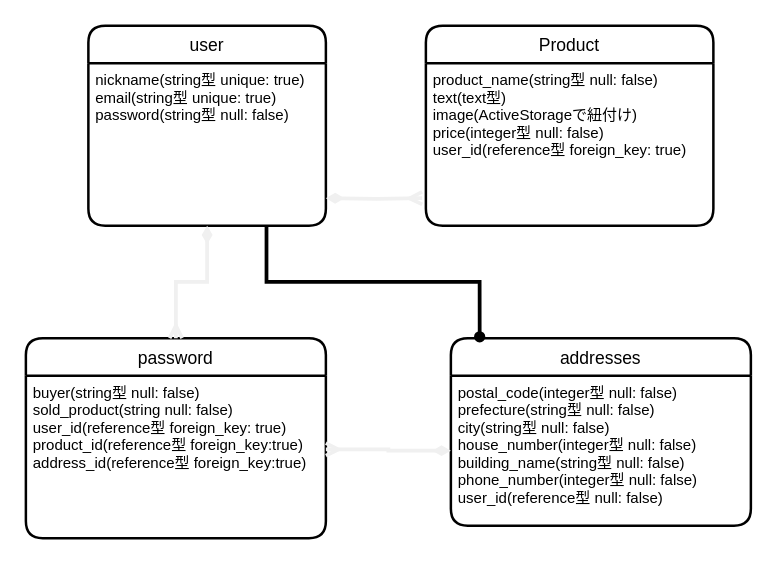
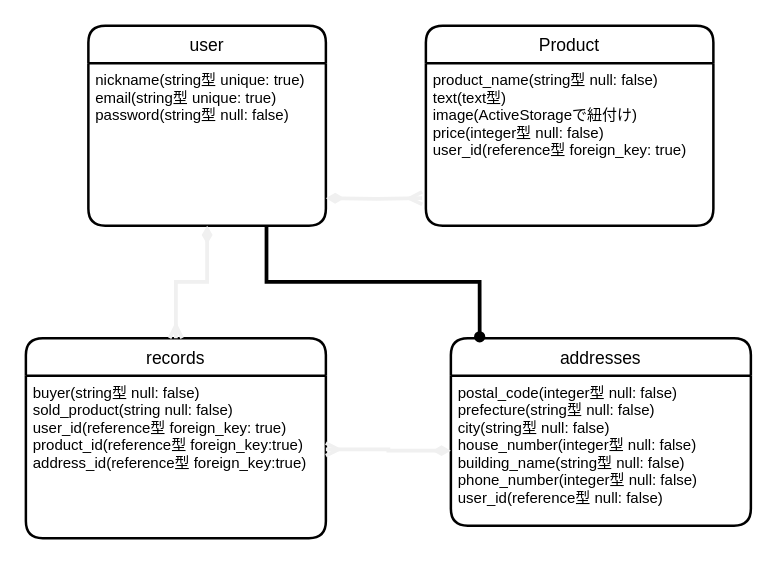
- <mxCell id="4" value="password" style="swimlane;childLayout=stackLayout;horizontal=1;startSize=30;horizontalStack=0;rounded=1;fontSize=14;fontStyle=0;strokeWidth=2;resizeParent=0;resizeLast=1;shadow=0;dashed=0;align=center;" parent="1" vertex="1"><mxGeometry x="20" y="270" width="240" height="160" as="geometry" /></mxCell>
+ <mxCell id="4" value="records" style="swimlane;childLayout=stackLayout;horizontal=1;startSize=30;horizontalStack=0;rounded=1;fontSize=14;fontStyle=0;strokeWidth=2;resizeParent=0;resizeLast=1;shadow=0;dashed=0;align=center;" parent="1" vertex="1"><mxGeometry x="20" y="270" width="240" height="160" as="geometry" /></mxCell>
